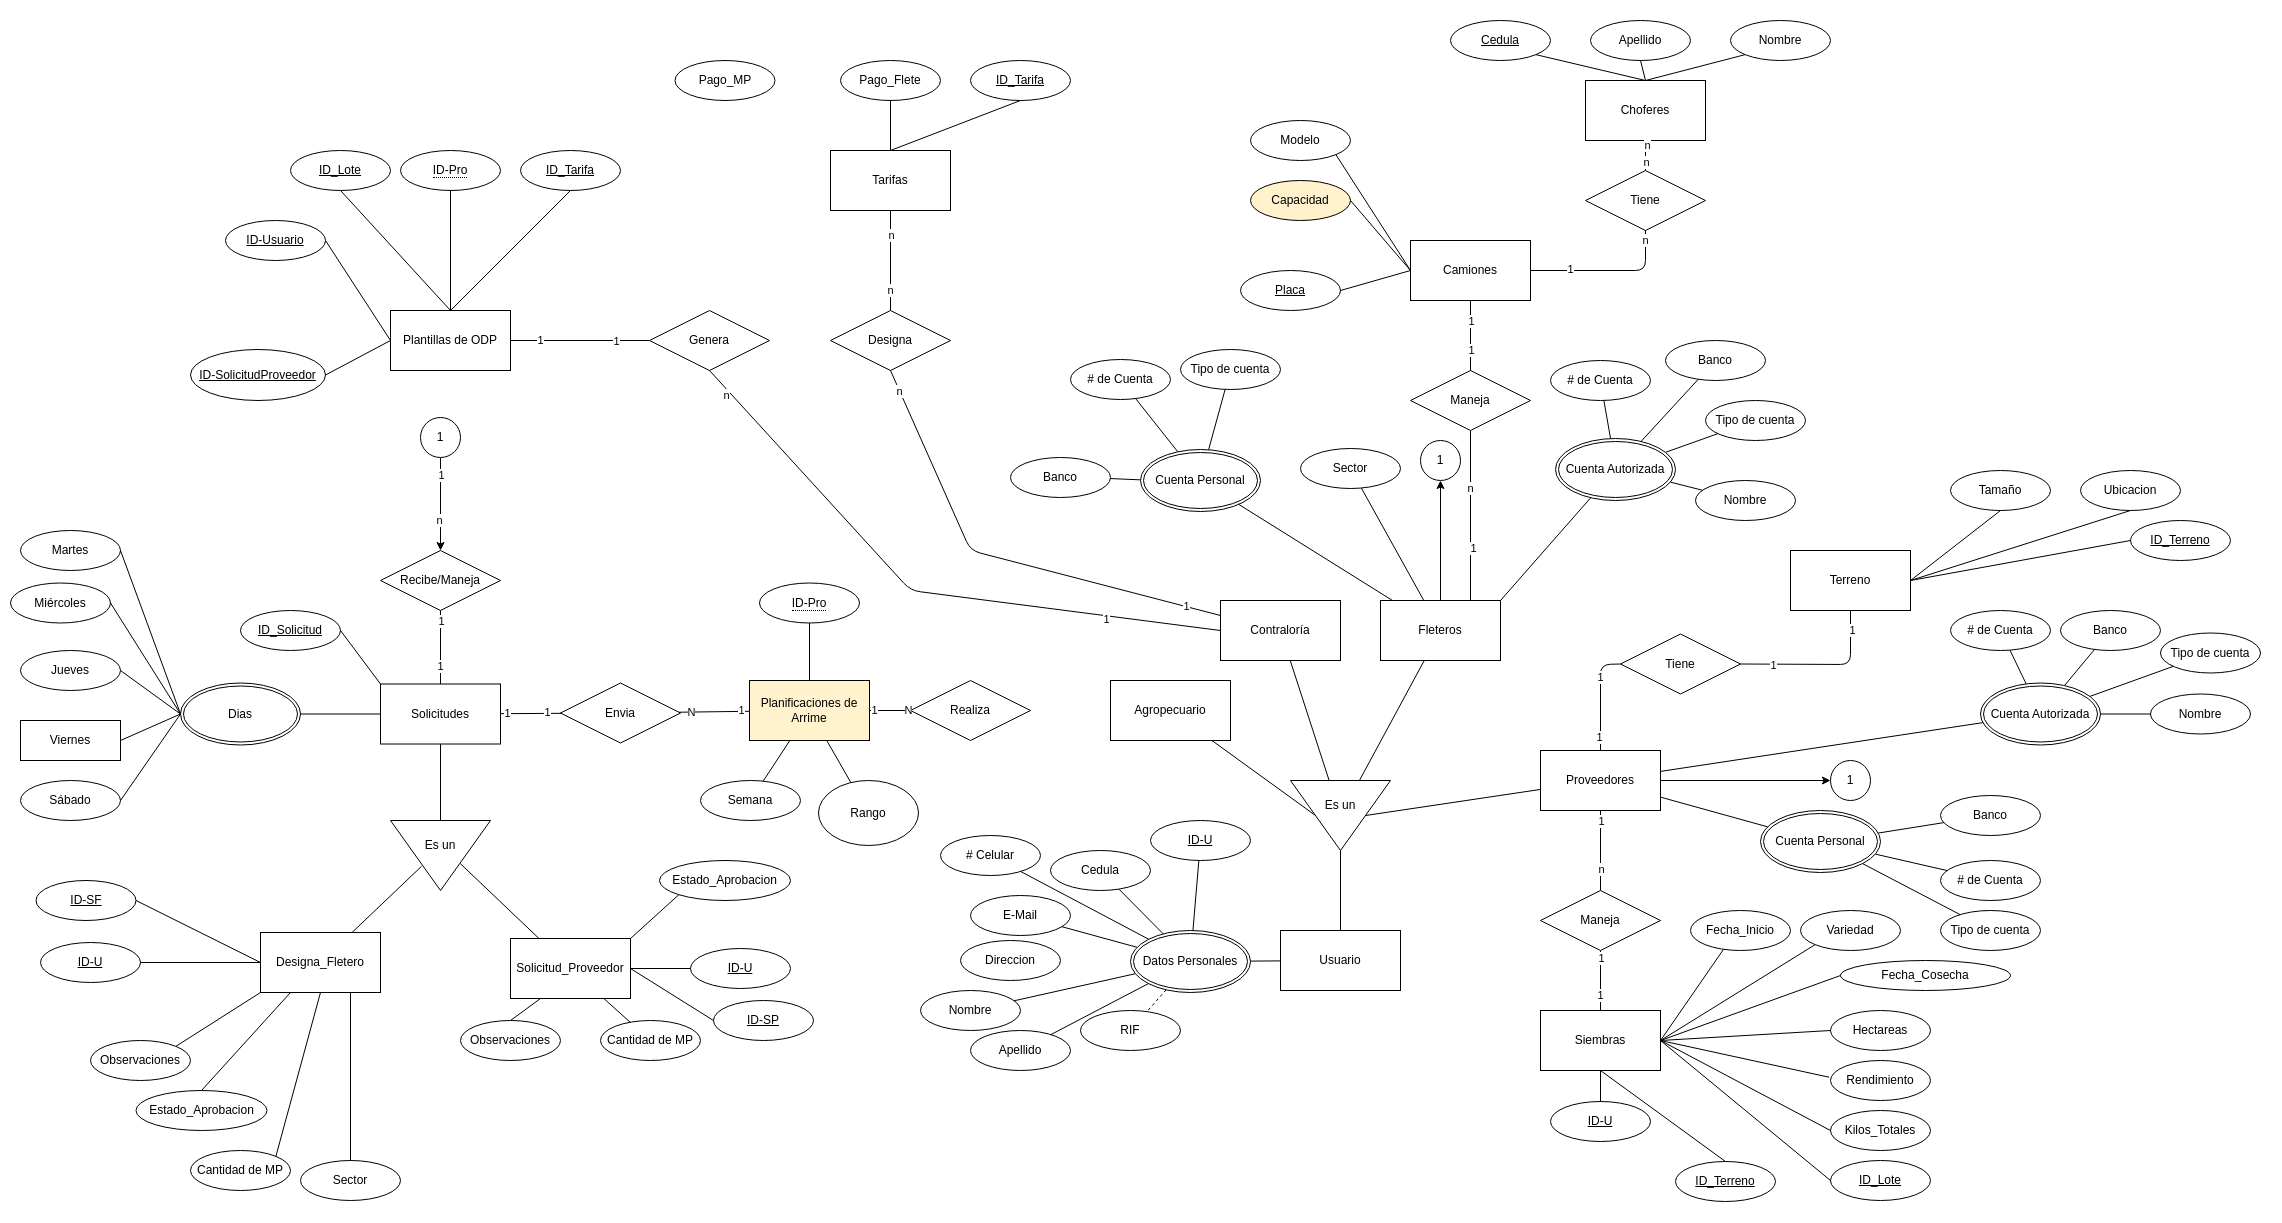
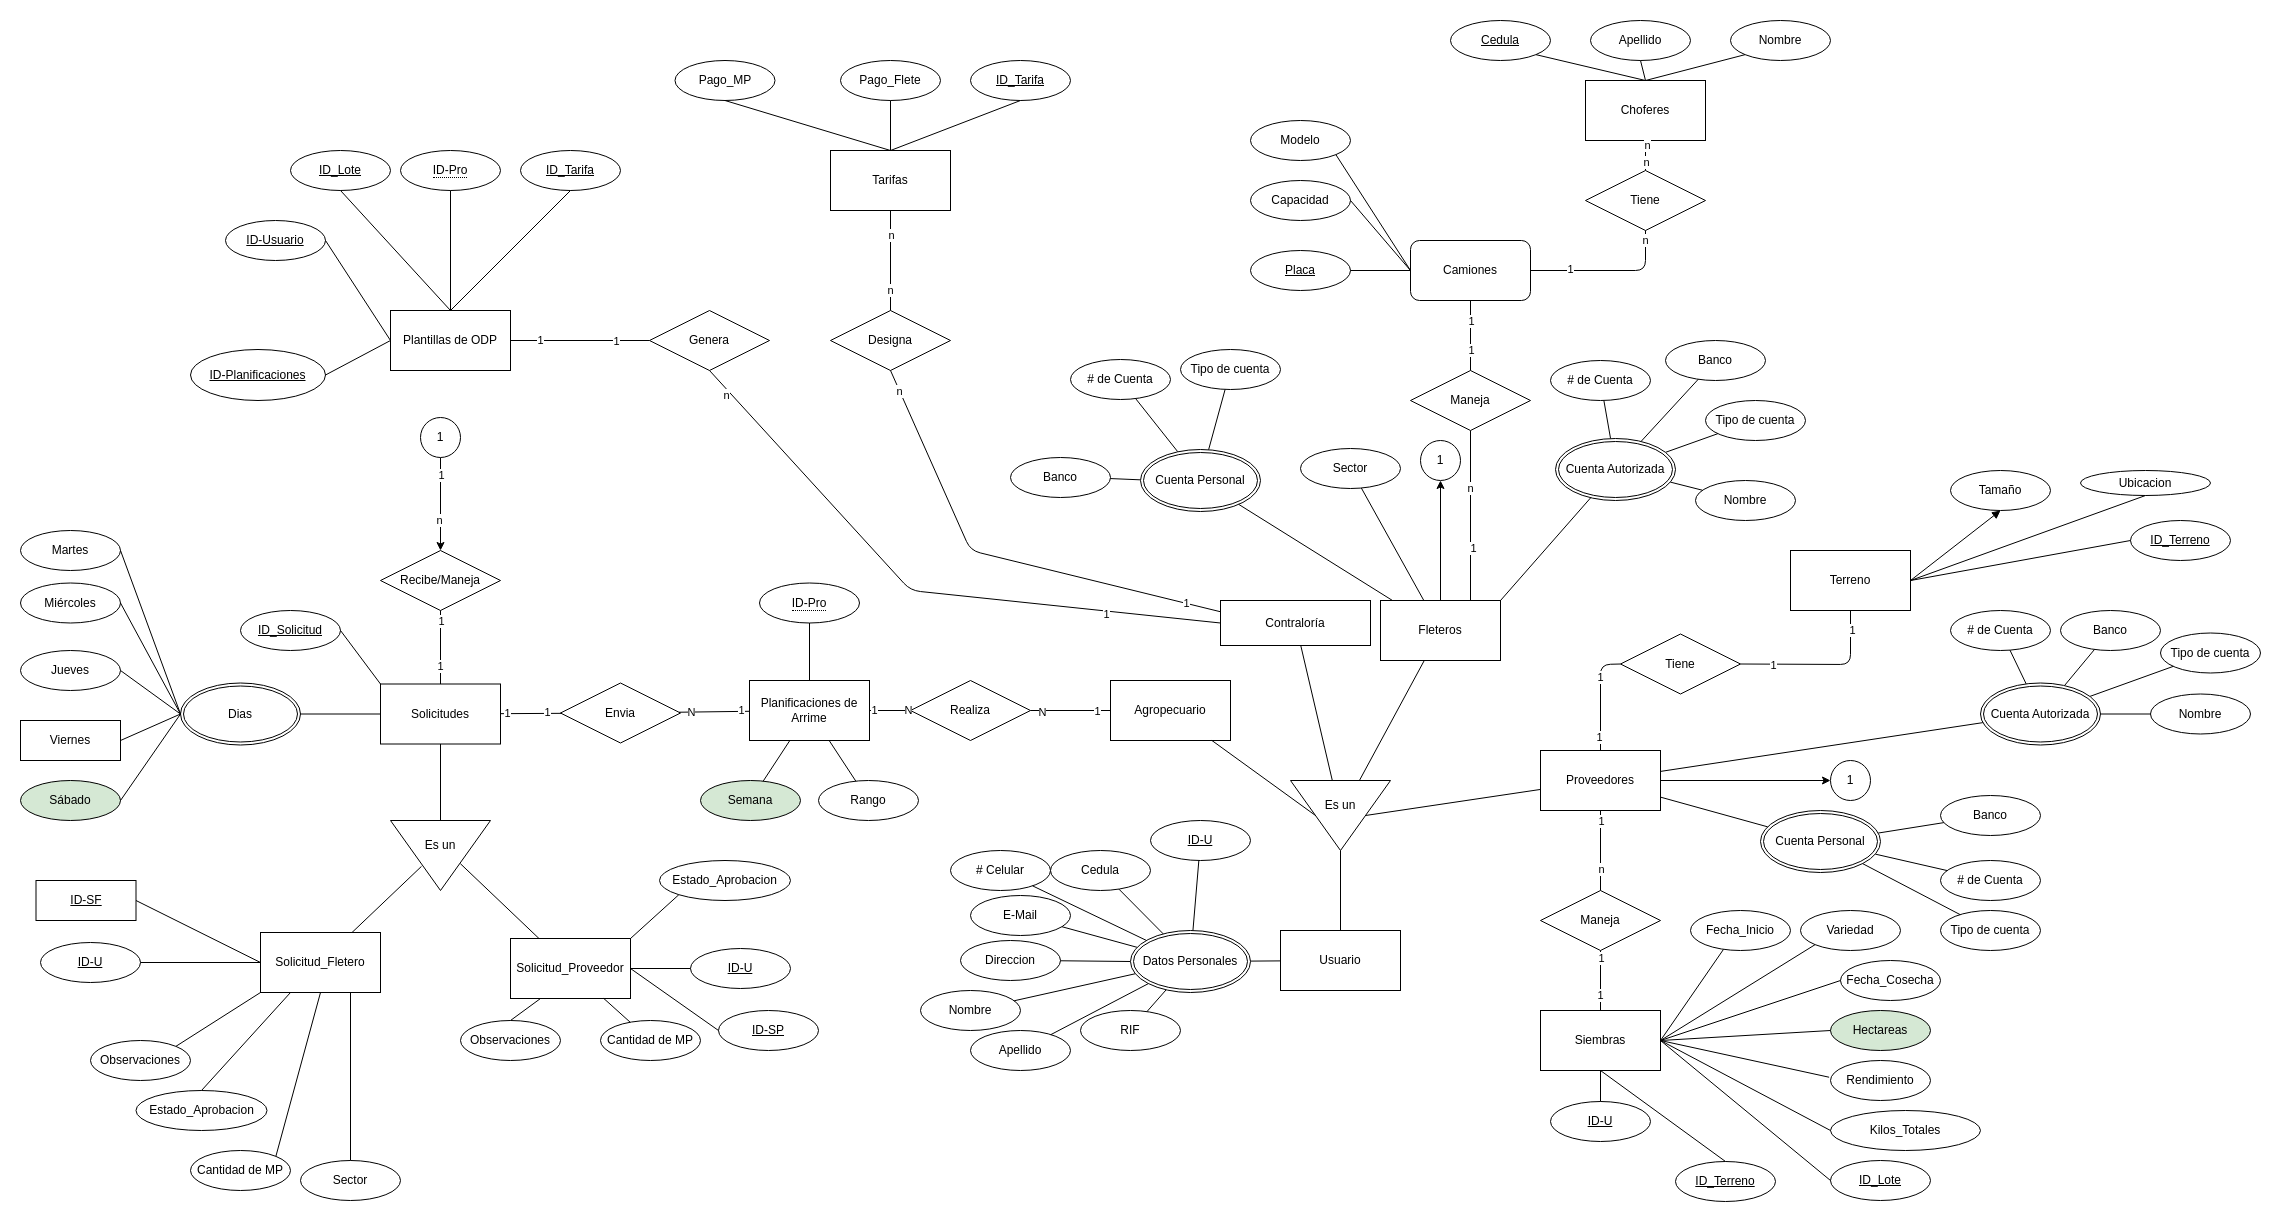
+ <mxCell id="224" value="" style="endArrow=none;html=1;exitX=0.5;exitY=1;exitDx=0;exitDy=0;entryX=0.5;entryY=0;entryDx=0;entryDy=0;" edge="1" parent="1" source="220" target="14"><mxGeometry width="50" height="50" relative="1" as="geometry"><mxPoint x="900" y="110" as="sourcePoint" /><mxPoint x="900" y="160" as="targetPoint" /></mxGeometry></mxCell>
- <mxCell id="159" value="Capacidad" style="ellipse;whiteSpace=wrap;html=1;strokeWidth=1;fillColor=#fff2cc;" vertex="1" parent="1"><mxGeometry x="1250" y="180" width="100" height="40" as="geometry" /></mxCell>
+ <mxCell id="159" value="Capacidad" style="ellipse;whiteSpace=wrap;html=1;strokeWidth=1;" vertex="1" parent="1"><mxGeometry x="1250" y="180" width="100" height="40" as="geometry" /></mxCell>
- <mxCell id="10" value="Camiones" style="rounded=0;whiteSpace=wrap;html=1;" parent="1" vertex="1"><mxGeometry x="1410" y="240" width="120" height="60" as="geometry" /></mxCell>
+ <mxCell id="10" value="Camiones" style="whiteSpace=wrap;html=1;rounded=1;" parent="1" vertex="1"><mxGeometry x="1410" y="240" width="120" height="60" as="geometry" /></mxCell>
- <mxCell id="158" value="&lt;u&gt;Placa&lt;/u&gt;" style="ellipse;whiteSpace=wrap;html=1;strokeWidth=1;" vertex="1" parent="1"><mxGeometry x="1240" y="270" width="100" height="40" as="geometry" /></mxCell>
+ <mxCell id="158" value="&lt;u&gt;Placa&lt;/u&gt;" style="ellipse;whiteSpace=wrap;html=1;strokeWidth=1;" vertex="1" parent="1"><mxGeometry x="1250" y="250" width="100" height="40" as="geometry" /></mxCell>
- <mxCell id="226" value="ID-SolicitudProveedor" style="ellipse;whiteSpace=wrap;html=1;align=center;fontStyle=4;strokeWidth=1;" vertex="1" parent="1"><mxGeometry x="190" y="349" width="135" height="51" as="geometry" /></mxCell>
+ <mxCell id="226" value="ID-Planificaciones" style="ellipse;whiteSpace=wrap;html=1;align=center;fontStyle=4;strokeWidth=1;" vertex="1" parent="1"><mxGeometry x="190" y="349" width="135" height="51" as="geometry" /></mxCell>
- <mxCell id="147" value="Ubicacion" style="ellipse;whiteSpace=wrap;html=1;strokeWidth=1;" vertex="1" parent="1"><mxGeometry x="2080" y="470" width="100" height="40" as="geometry" /></mxCell>
+ <mxCell id="147" value="Ubicacion" style="ellipse;whiteSpace=wrap;html=1;strokeWidth=1;" vertex="1" parent="1"><mxGeometry x="2080" y="470" width="130" height="25" as="geometry" /></mxCell>
- <mxCell id="148" value="" style="endArrow=none;html=1;exitX=1;exitY=0.5;exitDx=0;exitDy=0;entryX=0.5;entryY=1;entryDx=0;entryDy=0;" edge="1" parent="1" source="137" target="146"><mxGeometry width="50" height="50" relative="1" as="geometry"><mxPoint x="1900.004" y="550.049" as="sourcePoint" /><mxPoint x="1983.381" y="519.995" as="targetPoint" /></mxGeometry></mxCell>
+ <mxCell id="148" value="" style="endArrow=block;html=1;exitX=1;exitY=0.5;exitDx=0;exitDy=0;entryX=0.5;entryY=1;entryDx=0;entryDy=0;" edge="1" parent="1" source="137" target="146"><mxGeometry width="50" height="50" relative="1" as="geometry"><mxPoint x="1900.004" y="550.049" as="sourcePoint" /><mxPoint x="1983.381" y="519.995" as="targetPoint" /></mxGeometry></mxCell>
- <mxCell id="197" value="Miércoles" style="ellipse;whiteSpace=wrap;html=1;strokeWidth=1;" vertex="1" parent="1"><mxGeometry x="10" y="582.5" width="100" height="40" as="geometry" /></mxCell>
+ <mxCell id="197" value="Miércoles" style="ellipse;whiteSpace=wrap;html=1;strokeWidth=1;" vertex="1" parent="1"><mxGeometry x="20" y="582.5" width="100" height="40" as="geometry" /></mxCell>
- <mxCell id="6" value="Contraloría" style="rounded=0;whiteSpace=wrap;html=1;" parent="1" vertex="1"><mxGeometry x="1220" y="600" width="120" height="60" as="geometry" /></mxCell>
+ <mxCell id="6" value="Contraloría" style="rounded=0;whiteSpace=wrap;html=1;" parent="1" vertex="1"><mxGeometry x="1220" y="600" width="150" height="45" as="geometry" /></mxCell>
- <mxCell id="12" value="Planificaciones de Arrime" style="rounded=0;whiteSpace=wrap;html=1;fillColor=#fff2cc;" parent="1" vertex="1"><mxGeometry x="749" y="680" width="120" height="60" as="geometry" /></mxCell>
+ <mxCell id="12" value="Planificaciones de Arrime" style="rounded=0;whiteSpace=wrap;html=1;" parent="1" vertex="1"><mxGeometry x="749" y="680" width="120" height="60" as="geometry" /></mxCell>
+ <mxCell id="42" value="" style="endArrow=none;html=1;rounded=0;" parent="1" source="7" target="41" edge="1"><mxGeometry relative="1" as="geometry"><mxPoint x="1270" y="1020" as="sourcePoint" /><mxPoint x="1450" y="1030" as="targetPoint" /></mxGeometry></mxCell>
+ <mxCell id="43" value="1" style="edgeLabel;html=1;align=center;verticalAlign=middle;resizable=0;points=[];" parent="42" vertex="1" connectable="0"><mxGeometry x="-0.655" relative="1" as="geometry"><mxPoint as="offset" /></mxGeometry></mxCell>
+ <mxCell id="44" value="N&lt;br&gt;" style="edgeLabel;html=1;align=center;verticalAlign=middle;resizable=0;points=[];" parent="42" vertex="1" connectable="0"><mxGeometry x="0.716" y="1" relative="1" as="geometry"><mxPoint as="offset" /></mxGeometry></mxCell>
- <mxCell id="199" value="Sábado" style="ellipse;whiteSpace=wrap;html=1;strokeWidth=1;" vertex="1" parent="1"><mxGeometry x="20" y="780" width="100" height="40" as="geometry" /></mxCell>
+ <mxCell id="199" value="Sábado" style="ellipse;whiteSpace=wrap;html=1;strokeWidth=1;fillColor=#d5e8d4;" vertex="1" parent="1"><mxGeometry x="20" y="780" width="100" height="40" as="geometry" /></mxCell>
- <mxCell id="84" value="Semana" style="ellipse;whiteSpace=wrap;html=1;strokeWidth=1;" parent="1" vertex="1"><mxGeometry x="700" y="780" width="100" height="40" as="geometry" /></mxCell>
+ <mxCell id="84" value="Semana" style="ellipse;whiteSpace=wrap;html=1;strokeWidth=1;fillColor=#d5e8d4;" parent="1" vertex="1"><mxGeometry x="700" y="780" width="100" height="40" as="geometry" /></mxCell>
- <mxCell id="87" value="Rango" style="ellipse;whiteSpace=wrap;html=1;strokeWidth=1;" parent="1" vertex="1"><mxGeometry x="818" y="780" width="100" height="65" as="geometry" /></mxCell>
+ <mxCell id="87" value="Rango" style="ellipse;whiteSpace=wrap;html=1;strokeWidth=1;" parent="1" vertex="1"><mxGeometry x="818" y="780" width="100" height="40" as="geometry" /></mxCell>
- <mxCell id="29" value="# Celular" style="ellipse;whiteSpace=wrap;html=1;strokeWidth=1;" parent="1" vertex="1"><mxGeometry x="940" y="835" width="100" height="40" as="geometry" /></mxCell>
+ <mxCell id="29" value="# Celular" style="ellipse;whiteSpace=wrap;html=1;strokeWidth=1;" parent="1" vertex="1"><mxGeometry x="950" y="850" width="100" height="40" as="geometry" /></mxCell>
- <mxCell id="191" value="ID-SF" style="ellipse;whiteSpace=wrap;html=1;align=center;fontStyle=4;strokeWidth=1;" vertex="1" parent="1"><mxGeometry x="35.5" y="880" width="100" height="40" as="geometry" /></mxCell>
+ <mxCell id="191" value="ID-SF" style="whiteSpace=wrap;html=1;align=center;fontStyle=4;strokeWidth=1;rounded=0;" vertex="1" parent="1"><mxGeometry x="35.5" y="880" width="100" height="40" as="geometry" /></mxCell>
+ <mxCell id="36" value="" style="endArrow=none;html=1;" parent="1" source="37" target="28" edge="1"><mxGeometry width="50" height="50" relative="1" as="geometry"><mxPoint x="1182.835" y="938.033" as="sourcePoint" /><mxPoint x="1408.521" y="929.168" as="targetPoint" /></mxGeometry></mxCell>
- <mxCell id="105" value="Designa_Fletero" style="rounded=0;whiteSpace=wrap;html=1;" parent="1" vertex="1"><mxGeometry x="260" y="932" width="120" height="60" as="geometry" /></mxCell>
+ <mxCell id="105" value="Solicitud_Fletero" style="rounded=0;whiteSpace=wrap;html=1;" parent="1" vertex="1"><mxGeometry x="260" y="932" width="120" height="60" as="geometry" /></mxCell>
- <mxCell id="126" value="Fecha_Cosecha" style="ellipse;whiteSpace=wrap;html=1;strokeWidth=1;" vertex="1" parent="1"><mxGeometry x="1840" y="960" width="170" height="30" as="geometry" /></mxCell>
+ <mxCell id="126" value="Fecha_Cosecha" style="ellipse;whiteSpace=wrap;html=1;strokeWidth=1;" vertex="1" parent="1"><mxGeometry x="1840" y="960" width="100" height="40" as="geometry" /></mxCell>
- <mxCell id="35" value="" style="endArrow=none;html=1;dashed=1;" parent="1" source="37" target="27" edge="1"><mxGeometry width="50" height="50" relative="1" as="geometry"><mxPoint x="1221.872" y="946.513" as="sourcePoint" /><mxPoint x="1304.645" y="942.142" as="targetPoint" /></mxGeometry></mxCell>
+ <mxCell id="35" value="" style="endArrow=none;html=1;" parent="1" source="37" target="27" edge="1"><mxGeometry width="50" height="50" relative="1" as="geometry"><mxPoint x="1221.872" y="946.513" as="sourcePoint" /><mxPoint x="1304.645" y="942.142" as="targetPoint" /></mxGeometry></mxCell>
- <mxCell id="189" value="ID-SP" style="ellipse;whiteSpace=wrap;html=1;align=center;fontStyle=4;strokeWidth=1;" vertex="1" parent="1"><mxGeometry x="713" y="1000" width="100" height="40" as="geometry" /></mxCell>
+ <mxCell id="189" value="ID-SP" style="ellipse;whiteSpace=wrap;html=1;align=center;fontStyle=4;strokeWidth=1;" vertex="1" parent="1"><mxGeometry x="718" y="1010" width="100" height="40" as="geometry" /></mxCell>
- <mxCell id="125" value="Hectareas" style="ellipse;whiteSpace=wrap;html=1;strokeWidth=1;" vertex="1" parent="1"><mxGeometry x="1830" y="1010" width="100" height="40" as="geometry" /></mxCell>
+ <mxCell id="125" value="Hectareas" style="ellipse;whiteSpace=wrap;html=1;strokeWidth=1;fillColor=#d5e8d4;" vertex="1" parent="1"><mxGeometry x="1830" y="1010" width="100" height="40" as="geometry" /></mxCell>
- <mxCell id="128" value="Kilos_Totales" style="ellipse;whiteSpace=wrap;html=1;strokeWidth=1;" vertex="1" parent="1"><mxGeometry x="1830" y="1110" width="100" height="40" as="geometry" /></mxCell>
+ <mxCell id="128" value="Kilos_Totales" style="ellipse;whiteSpace=wrap;html=1;strokeWidth=1;" vertex="1" parent="1"><mxGeometry x="1830" y="1110" width="150" height="40" as="geometry" /></mxCell>
